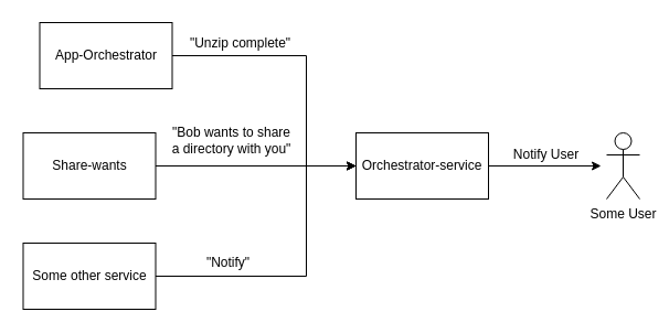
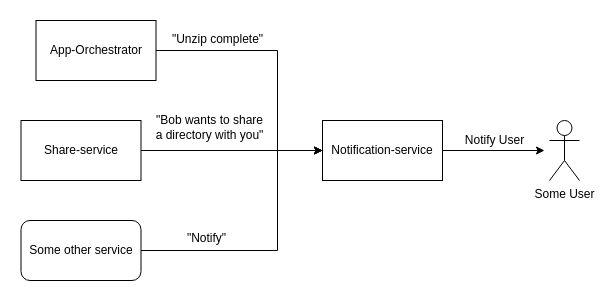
- <mxCell id="4" value="Share-wants" style="rounded=0;whiteSpace=wrap;html=1;" parent="1" vertex="1"><mxGeometry x="20.5" y="120" width="120" height="60" as="geometry" /></mxCell>
+ <mxCell id="4" value="Share-service" style="rounded=0;whiteSpace=wrap;html=1;" parent="1" vertex="1"><mxGeometry x="20.5" y="120" width="120" height="60" as="geometry" /></mxCell>
- <mxCell id="15" value="Orchestrator-service" style="rounded=0;whiteSpace=wrap;html=1;" parent="1" vertex="1"><mxGeometry x="322" y="120" width="120" height="60" as="geometry" /></mxCell>
+ <mxCell id="15" value="Notification-service" style="rounded=0;whiteSpace=wrap;html=1;" parent="1" vertex="1"><mxGeometry x="322" y="120" width="120" height="60" as="geometry" /></mxCell>
- <mxCell id="10" value="Some other service" style="rounded=0;whiteSpace=wrap;html=1;" parent="1" vertex="1"><mxGeometry x="20.5" y="220" width="120" height="60" as="geometry" /></mxCell>
+ <mxCell id="10" value="Some other service" style="whiteSpace=wrap;html=1;rounded=1;" parent="1" vertex="1"><mxGeometry x="20.5" y="220" width="120" height="60" as="geometry" /></mxCell>
